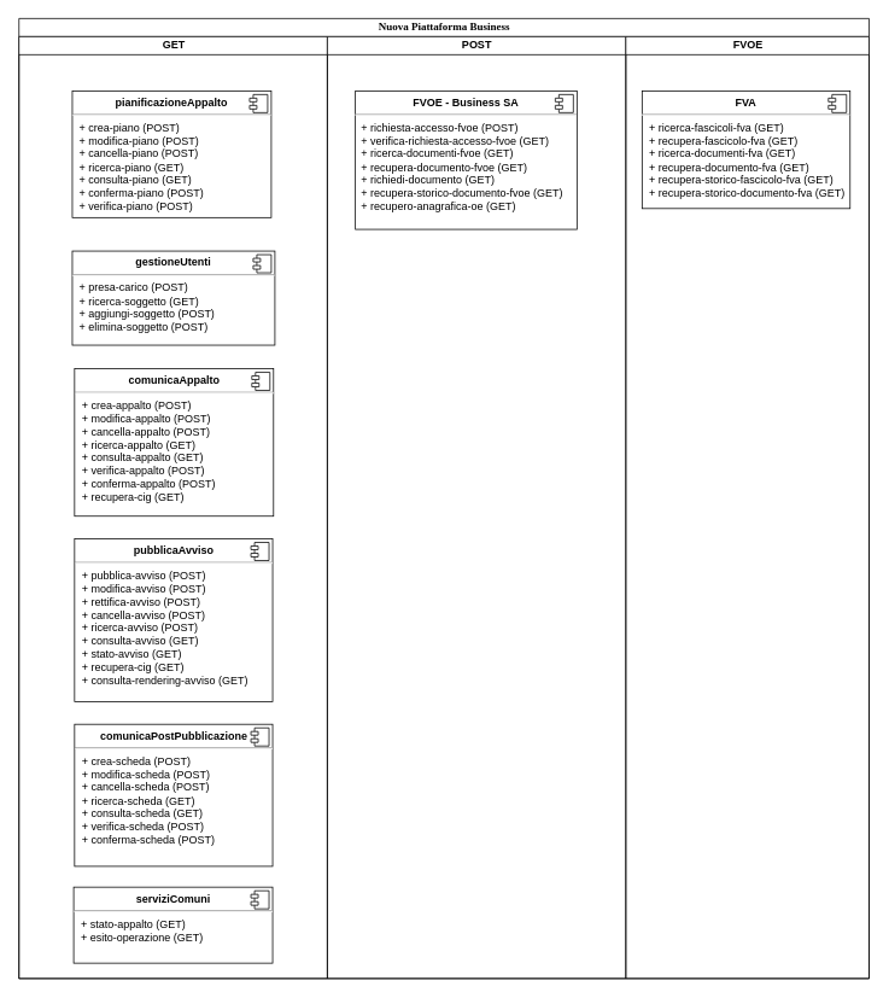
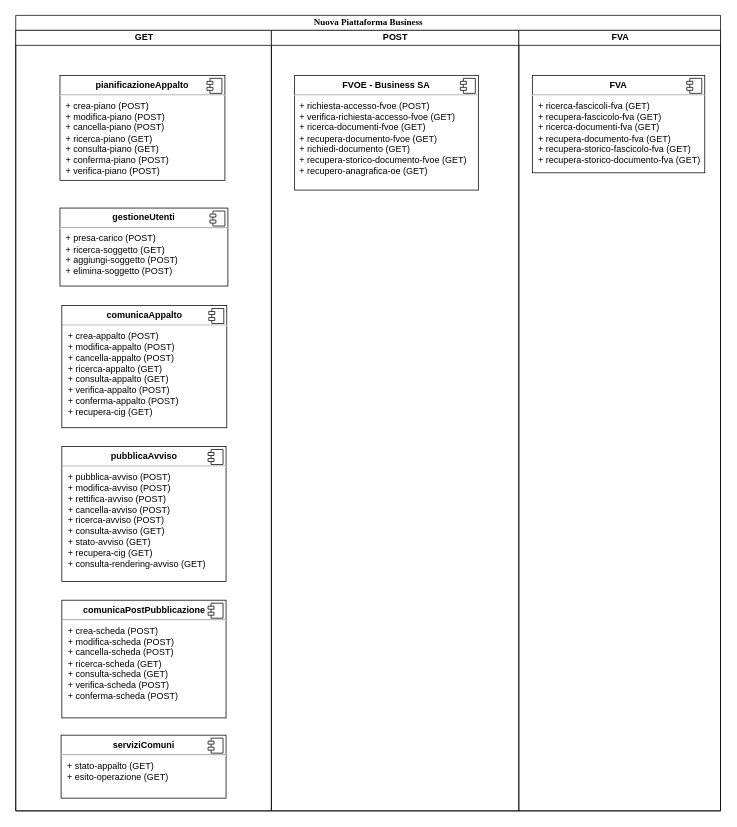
- <mxCell id="19" value="FVOE" style="swimlane;html=1;startSize=20;" parent="2" vertex="1"><mxGeometry x="671" y="20" width="269" height="1041" as="geometry" /></mxCell>
+ <mxCell id="19" value="FVA" style="swimlane;html=1;startSize=20;" parent="2" vertex="1"><mxGeometry x="671" y="20" width="269" height="1041" as="geometry" /></mxCell>
